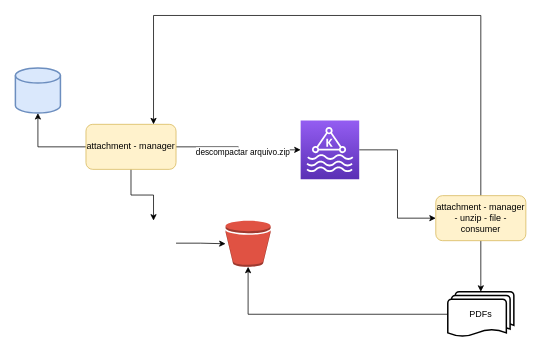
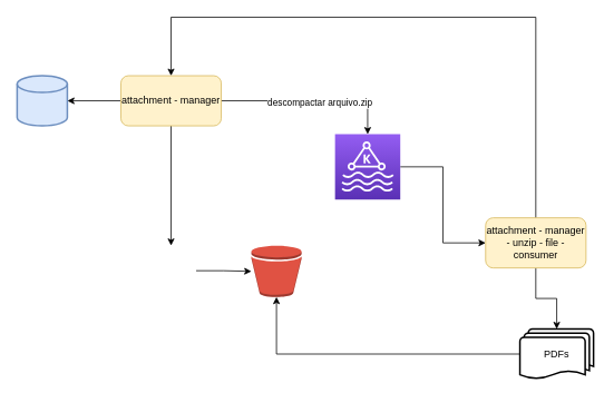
- <mxCell id="6" value="attachment - manager" style="rounded=1;whiteSpace=wrap;html=1;fillColor=#fff2cc;strokeColor=#d6b656;" vertex="1" parent="1"><mxGeometry x="114" y="165" width="120" height="60" as="geometry" /></mxCell>
+ <mxCell id="6" value="attachment - manager" style="rounded=1;whiteSpace=wrap;html=1;fillColor=#fff2cc;strokeColor=#d6b656;" vertex="1" parent="1"><mxGeometry x="144" y="90" width="120" height="60" as="geometry" /></mxCell>
- <mxCell id="17" value="PDFs" style="strokeWidth=2;html=1;shape=mxgraph.flowchart.multi-document;whiteSpace=wrap;" vertex="1" parent="1"><mxGeometry x="596" y="388" width="88" height="60" as="geometry" /></mxCell>
+ <mxCell id="17" value="PDFs" style="strokeWidth=2;html=1;shape=mxgraph.flowchart.multi-document;whiteSpace=wrap;" vertex="1" parent="1"><mxGeometry x="621" y="393" width="88" height="60" as="geometry" /></mxCell>
